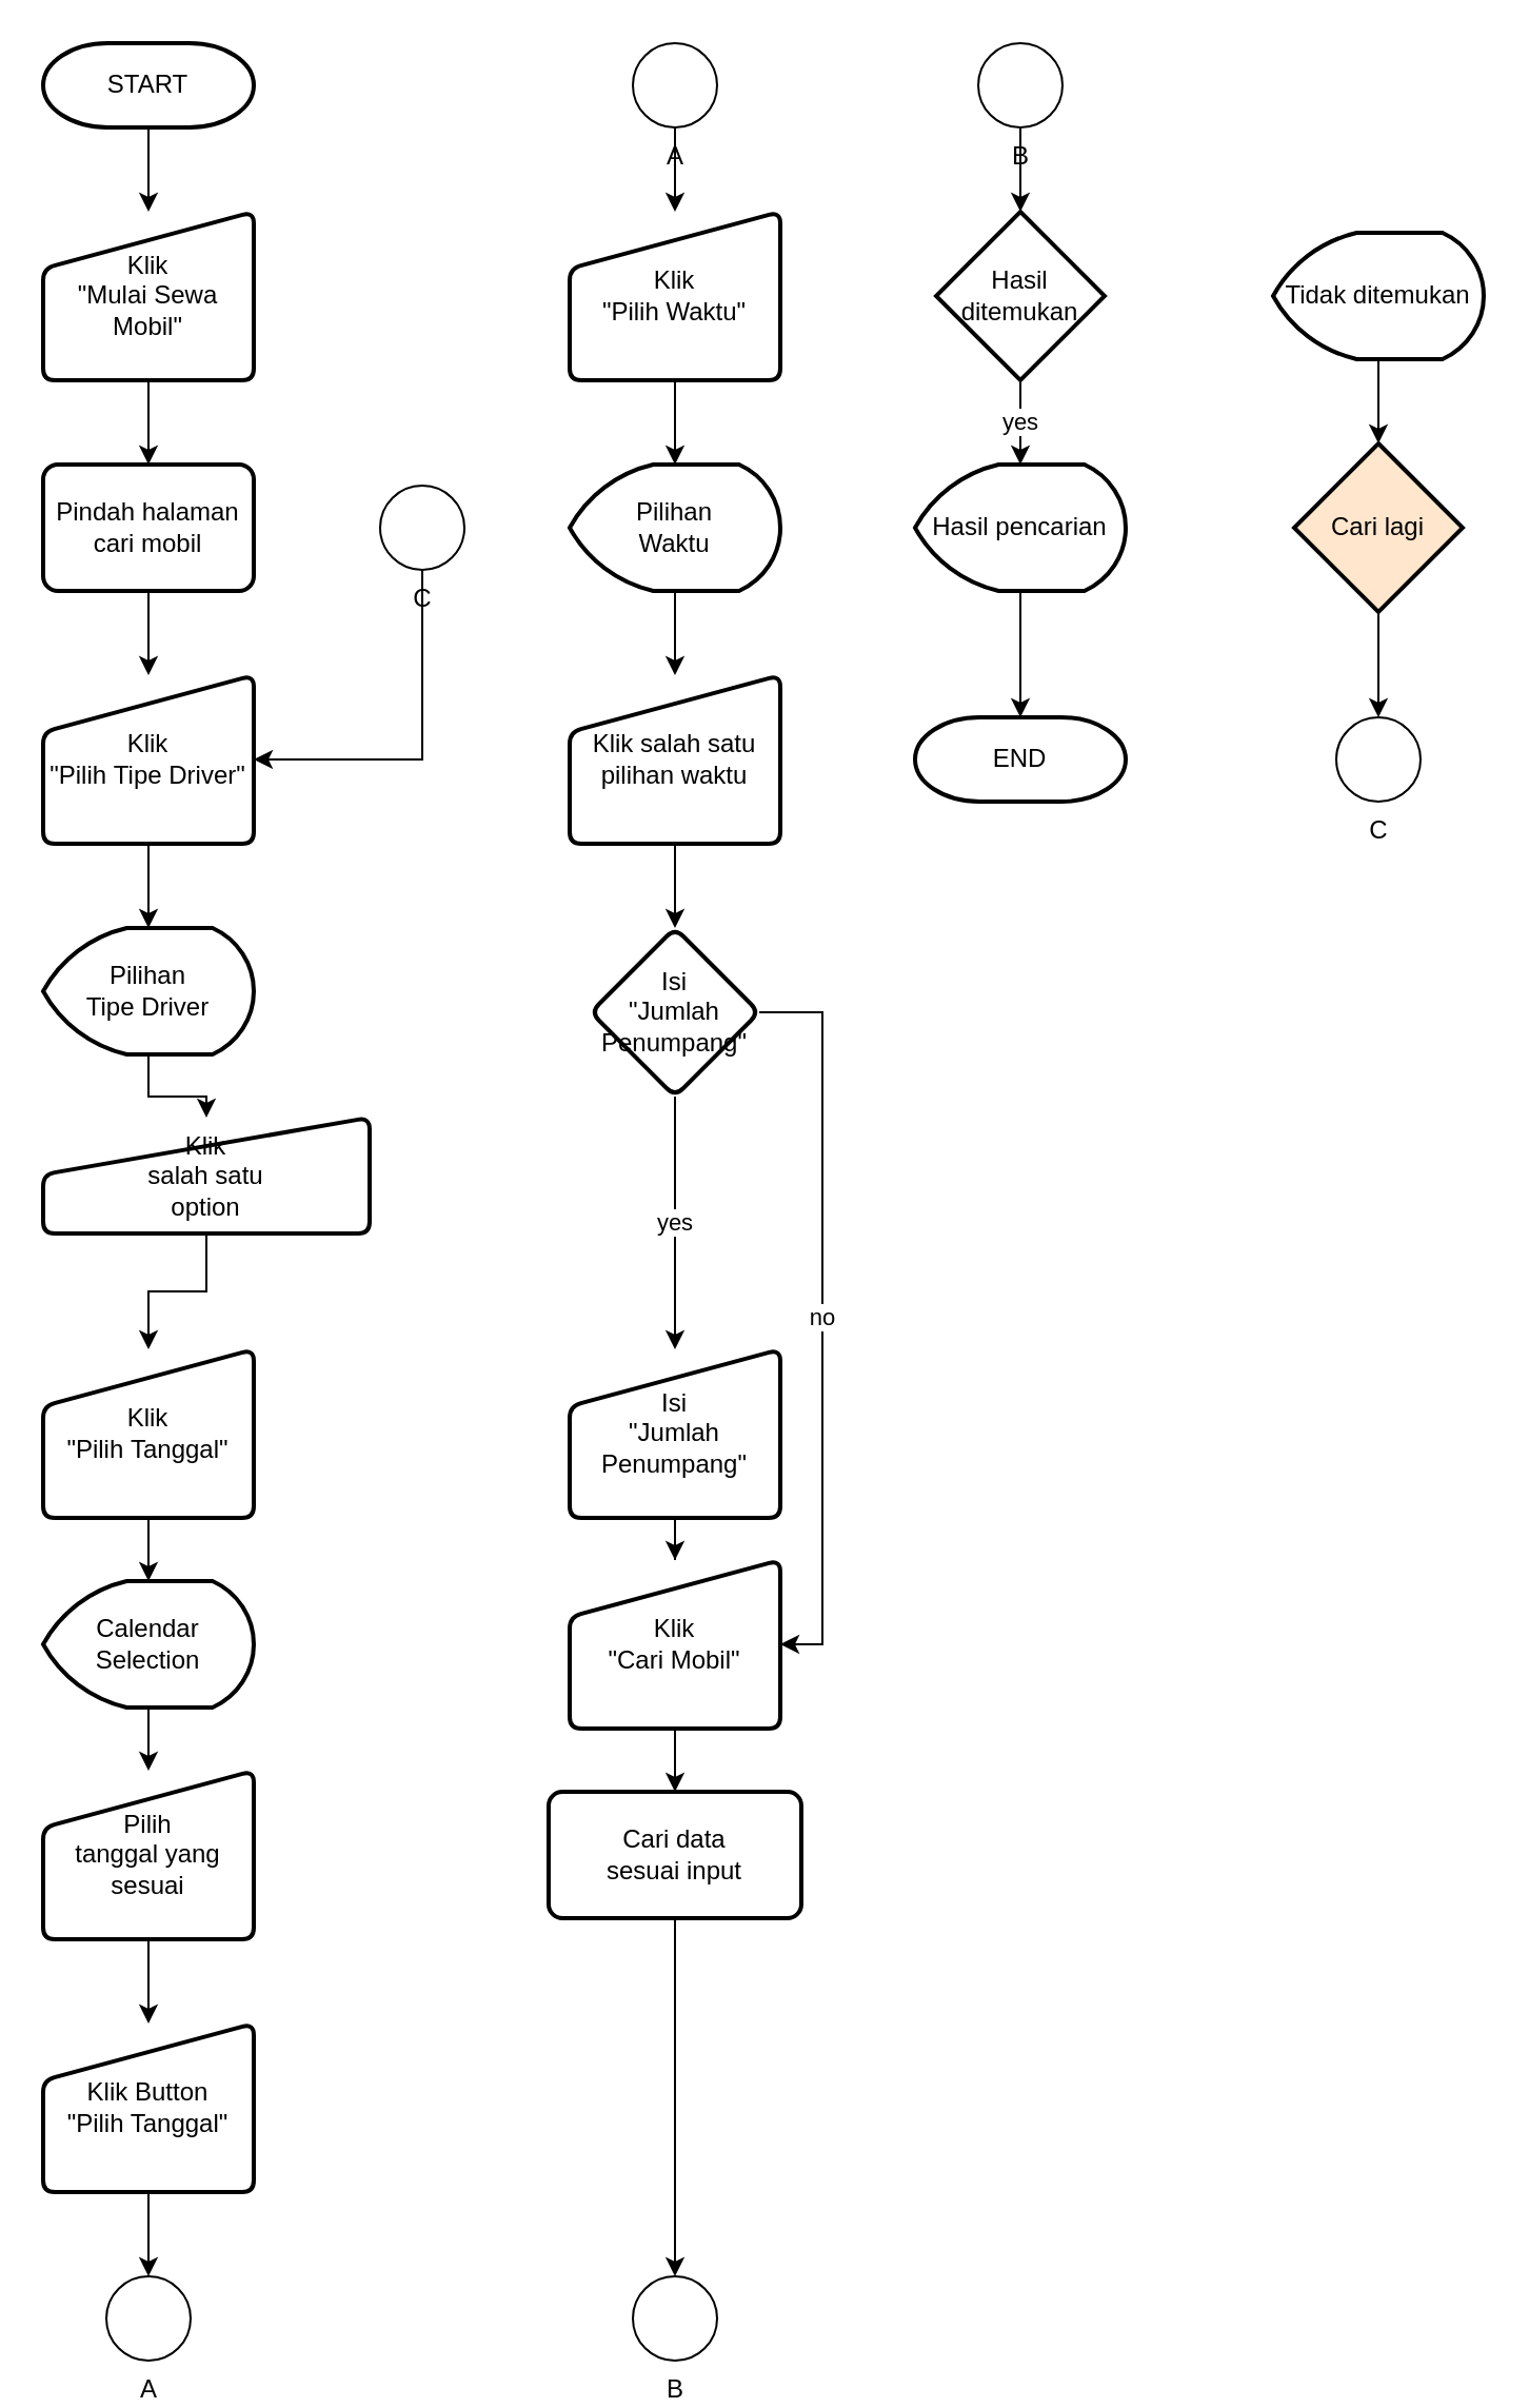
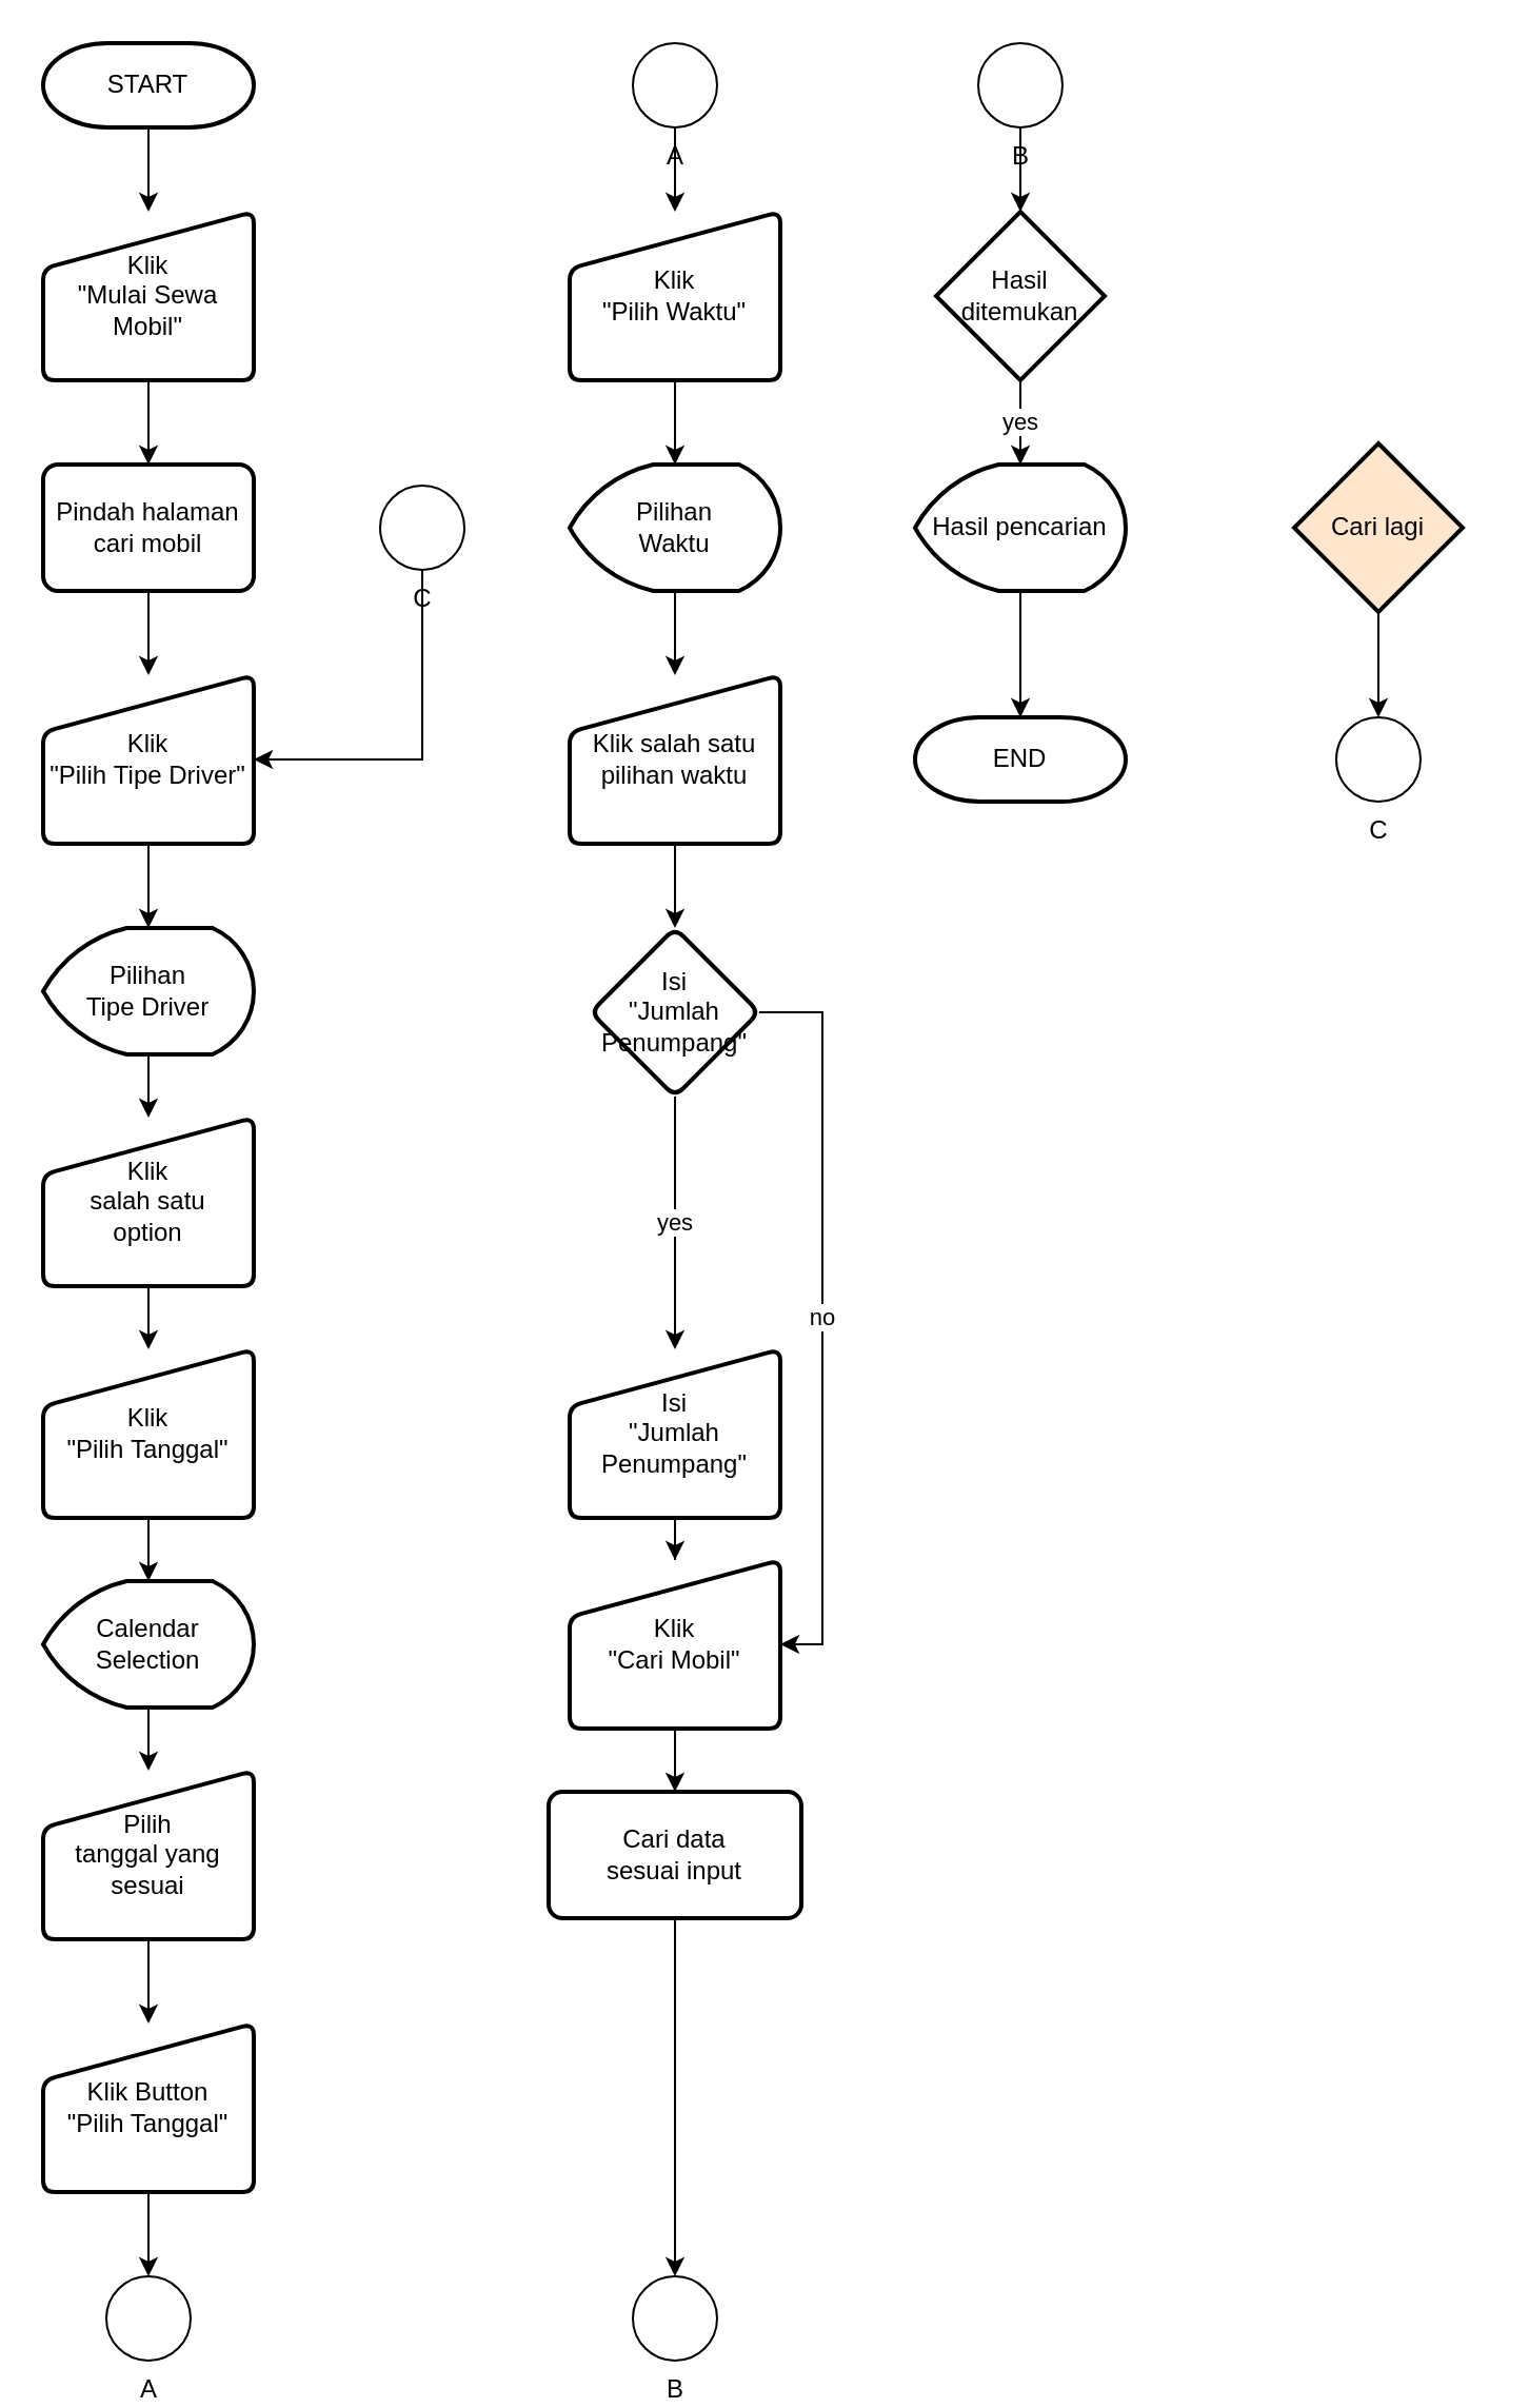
- <mxCell id="49" value="Tidak ditemukan" style="strokeWidth=2;html=1;shape=mxgraph.flowchart.display;whiteSpace=wrap;" vertex="1" parent="1"><mxGeometry x="604" y="110" width="100" height="60" as="geometry" /></mxCell>
- <mxCell id="48" value="" style="edgeStyle=orthogonalEdgeStyle;rounded=0;orthogonalLoop=1;jettySize=auto;html=1;" edge="1" parent="1" source="49" target="51"><mxGeometry relative="1" as="geometry" /></mxCell>
- <mxCell id="16" value="Klik&lt;br&gt;salah satu&lt;div&gt;option&lt;/div&gt;" style="html=1;strokeWidth=2;shape=manualInput;whiteSpace=wrap;rounded=1;size=27;arcSize=11;align=center;" vertex="1" parent="1"><mxGeometry x="20" y="530" width="155" height="55" as="geometry" /></mxCell>
+ <mxCell id="16" value="Klik&lt;br&gt;salah satu&lt;div&gt;option&lt;/div&gt;" style="html=1;strokeWidth=2;shape=manualInput;whiteSpace=wrap;rounded=1;size=27;arcSize=11;align=center;" vertex="1" parent="1"><mxGeometry x="20" y="530" width="100" height="80" as="geometry" /></mxCell>
